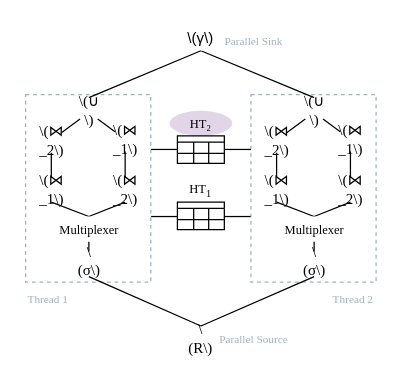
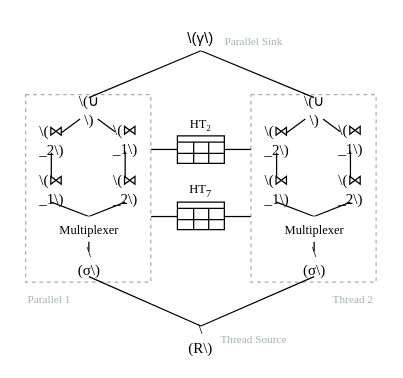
- <mxCell id="39" value="&lt;font style=&quot;font-size: 10px;&quot;&gt;HT&lt;/font&gt;&lt;font style=&quot;font-size: 8.333px;&quot;&gt;&lt;sub&gt;2&lt;/sub&gt;&lt;/font&gt;" style="ellipse;whiteSpace=wrap;html=1;strokeColor=none;fontFamily=Libertine;fontSource=https%3A%2F%2Ffonts.cdnfonts.com%2Fcss%2Flinux-libertine;fillColor=#e1d5e7;" vertex="1" parent="1"><mxGeometry x="135" y="88" width="50" height="20" as="geometry" /></mxCell>
+ <mxCell id="39" value="&lt;font style=&quot;font-size: 10px;&quot;&gt;HT&lt;/font&gt;&lt;font style=&quot;font-size: 8.333px;&quot;&gt;&lt;sub&gt;2&lt;/sub&gt;&lt;/font&gt;" style="ellipse;whiteSpace=wrap;html=1;strokeColor=none;fontFamily=Libertine;fontSource=https%3A%2F%2Ffonts.cdnfonts.com%2Fcss%2Flinux-libertine;" vertex="1" parent="1"><mxGeometry x="135" y="88" width="50" height="20" as="geometry" /></mxCell>
- <mxCell id="38" value="&lt;font style=&quot;font-size: 10px;&quot;&gt;HT&lt;sub&gt;1&lt;/sub&gt;&lt;/font&gt;" style="ellipse;whiteSpace=wrap;html=1;strokeColor=none;fontFamily=Libertine;fontSource=https%3A%2F%2Ffonts.cdnfonts.com%2Fcss%2Flinux-libertine;" vertex="1" parent="1"><mxGeometry x="135" y="141" width="50" height="20" as="geometry" /></mxCell>
+ <mxCell id="38" value="&lt;font style=&quot;font-size: 10px;&quot;&gt;HT&lt;sub&gt;7&lt;/sub&gt;&lt;/font&gt;" style="ellipse;whiteSpace=wrap;html=1;strokeColor=none;fontFamily=Libertine;fontSource=https%3A%2F%2Ffonts.cdnfonts.com%2Fcss%2Flinux-libertine;" vertex="1" parent="1"><mxGeometry x="135" y="141" width="50" height="20" as="geometry" /></mxCell>
- <mxCell id="64" value="&lt;font color=&quot;#a0b1ba&quot; style=&quot;font-size: 9px;&quot;&gt;Thread 1&lt;/font&gt;" style="text;html=1;strokeColor=none;fillColor=none;align=left;verticalAlign=middle;whiteSpace=wrap;rounded=0;fontFamily=Libertine;fontSize=10;fontSource=https%3A%2F%2Ffonts.cdnfonts.com%2Fcss%2Flinux-libertine;" vertex="1" parent="1"><mxGeometry x="20" y="225" width="65" height="25" as="geometry" /></mxCell>
+ <mxCell id="64" value="&lt;font color=&quot;#a0b1ba&quot; style=&quot;font-size: 9px;&quot;&gt;Parallel 1&lt;/font&gt;" style="text;html=1;strokeColor=none;fillColor=none;align=left;verticalAlign=middle;whiteSpace=wrap;rounded=0;fontFamily=Libertine;fontSize=10;fontSource=https%3A%2F%2Ffonts.cdnfonts.com%2Fcss%2Flinux-libertine;" vertex="1" parent="1"><mxGeometry x="20" y="225" width="65" height="25" as="geometry" /></mxCell>
- <mxCell id="62" value="&lt;font color=&quot;#a0b1ba&quot; style=&quot;font-size: 9px;&quot;&gt;Parallel Source&lt;/font&gt;" style="text;html=1;strokeColor=none;fillColor=none;align=center;verticalAlign=middle;whiteSpace=wrap;rounded=0;fontFamily=Libertine;fontSize=10;fontSource=https%3A%2F%2Ffonts.cdnfonts.com%2Fcss%2Flinux-libertine;" vertex="1" parent="1"><mxGeometry x="170" y="265" width="65" height="10" as="geometry" /></mxCell>
+ <mxCell id="62" value="&lt;font color=&quot;#a0b1ba&quot; style=&quot;font-size: 9px;&quot;&gt;Thread Source&lt;/font&gt;" style="text;html=1;strokeColor=none;fillColor=none;align=center;verticalAlign=middle;whiteSpace=wrap;rounded=0;fontFamily=Libertine;fontSize=10;fontSource=https%3A%2F%2Ffonts.cdnfonts.com%2Fcss%2Flinux-libertine;" vertex="1" parent="1"><mxGeometry x="170" y="265" width="65" height="10" as="geometry" /></mxCell>
